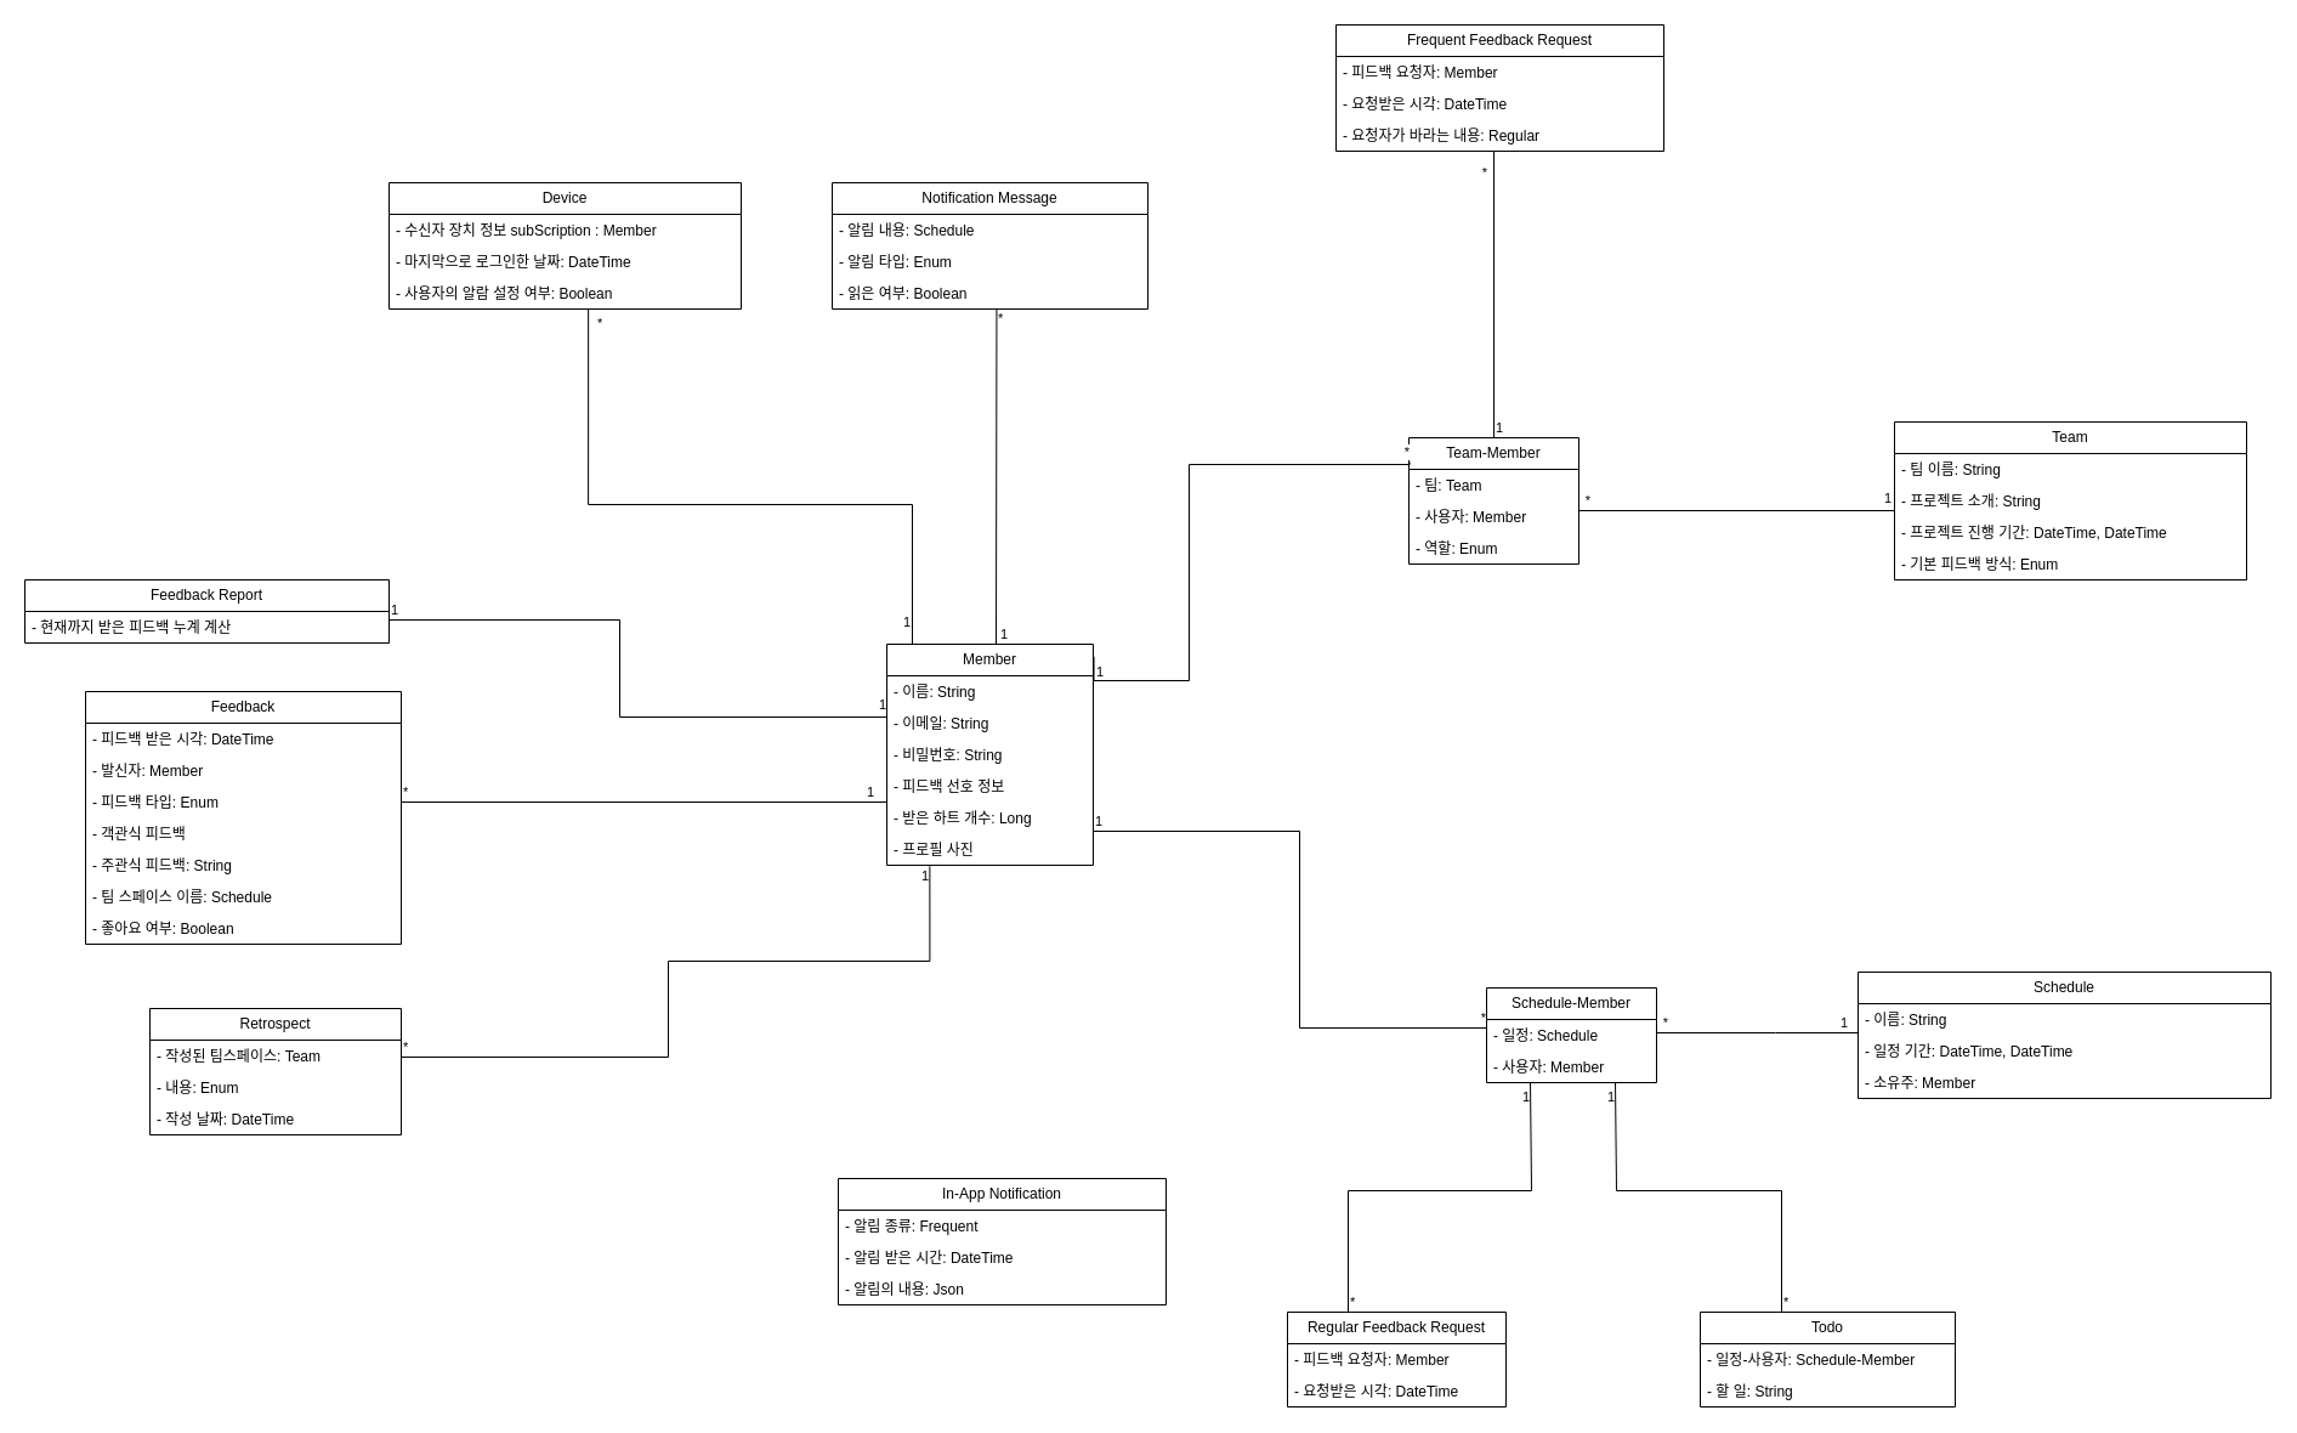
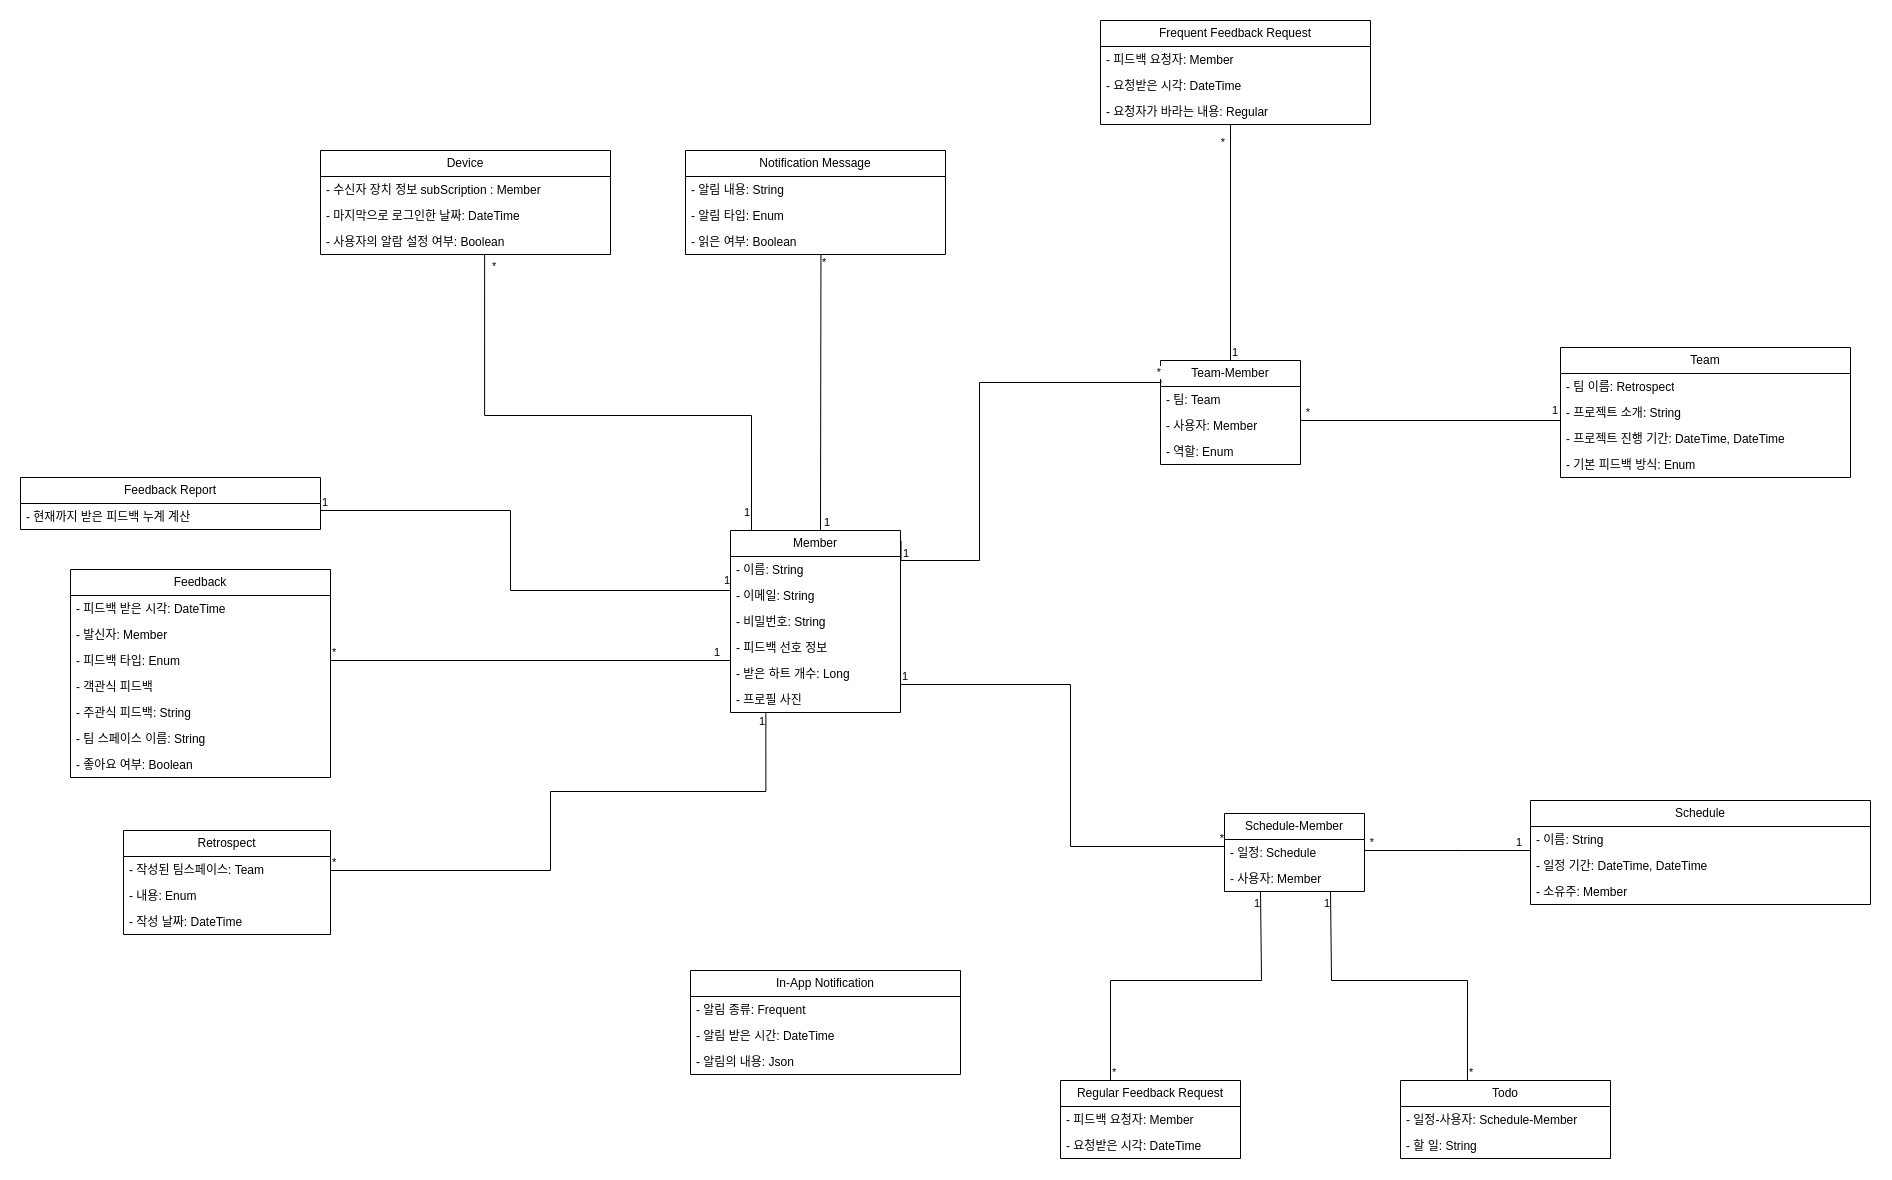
- <mxCell id="61" value="- 알림 내용: Schedule" style="text;strokeColor=none;fillColor=none;align=left;verticalAlign=top;spacingLeft=4;spacingRight=4;overflow=hidden;rotatable=0;points=[[0,0.5],[1,0.5]];portConstraint=eastwest;whiteSpace=wrap;html=1;" vertex="1" parent="60"><mxGeometry y="26" width="260" height="26" as="geometry" /></mxCell>
+ <mxCell id="61" value="- 알림 내용: String" style="text;strokeColor=none;fillColor=none;align=left;verticalAlign=top;spacingLeft=4;spacingRight=4;overflow=hidden;rotatable=0;points=[[0,0.5],[1,0.5]];portConstraint=eastwest;whiteSpace=wrap;html=1;" vertex="1" parent="60"><mxGeometry y="26" width="260" height="26" as="geometry" /></mxCell>
- <mxCell id="21" value="- 팀 이름: String" style="text;strokeColor=none;fillColor=none;align=left;verticalAlign=top;spacingLeft=4;spacingRight=4;overflow=hidden;rotatable=0;points=[[0,0.5],[1,0.5]];portConstraint=eastwest;whiteSpace=wrap;html=1;" vertex="1" parent="20"><mxGeometry y="26" width="290" height="26" as="geometry" /></mxCell>
+ <mxCell id="21" value="- 팀 이름: Retrospect" style="text;strokeColor=none;fillColor=none;align=left;verticalAlign=top;spacingLeft=4;spacingRight=4;overflow=hidden;rotatable=0;points=[[0,0.5],[1,0.5]];portConstraint=eastwest;whiteSpace=wrap;html=1;" vertex="1" parent="20"><mxGeometry y="26" width="290" height="26" as="geometry" /></mxCell>
- <mxCell id="82" value="- 팀 스페이스 이름: Schedule" style="text;strokeColor=none;fillColor=none;align=left;verticalAlign=top;spacingLeft=4;spacingRight=4;overflow=hidden;rotatable=0;points=[[0,0.5],[1,0.5]];portConstraint=eastwest;whiteSpace=wrap;html=1;" vertex="1" parent="76"><mxGeometry y="156" width="260" height="26" as="geometry" /></mxCell>
+ <mxCell id="82" value="- 팀 스페이스 이름: String" style="text;strokeColor=none;fillColor=none;align=left;verticalAlign=top;spacingLeft=4;spacingRight=4;overflow=hidden;rotatable=0;points=[[0,0.5],[1,0.5]];portConstraint=eastwest;whiteSpace=wrap;html=1;" vertex="1" parent="76"><mxGeometry y="156" width="260" height="26" as="geometry" /></mxCell>
